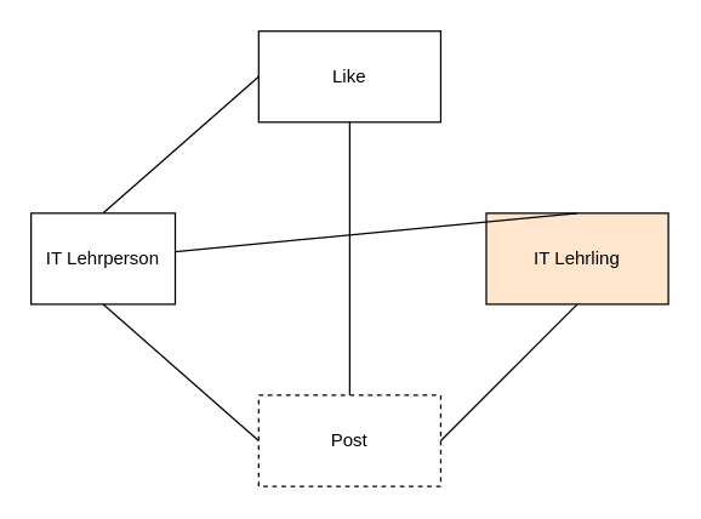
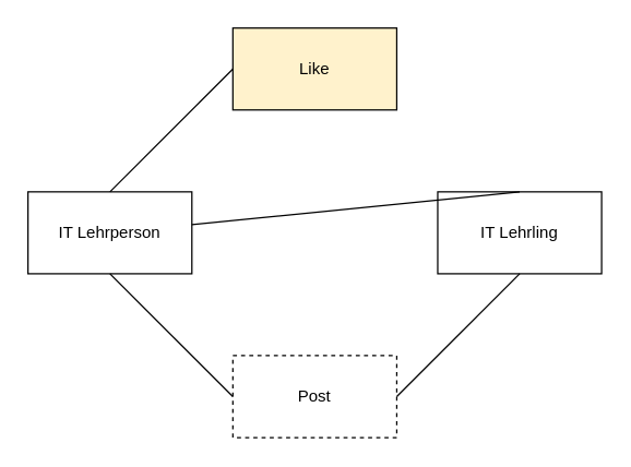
- <mxCell id="5" value="Like" style="whiteSpace=wrap;html=1;" vertex="1" parent="1"><mxGeometry x="170" y="20" width="120" height="60" as="geometry" /></mxCell>
+ <mxCell id="5" value="Like" style="whiteSpace=wrap;html=1;fillColor=#fff2cc;" vertex="1" parent="1"><mxGeometry x="170" y="20" width="120" height="60" as="geometry" /></mxCell>
- <mxCell id="2" value="IT Lehrperson" style="whiteSpace=wrap;html=1;" vertex="1" parent="1"><mxGeometry x="20" y="140" width="95" height="60" as="geometry" /></mxCell>
+ <mxCell id="2" value="IT Lehrperson" style="whiteSpace=wrap;html=1;" vertex="1" parent="1"><mxGeometry x="20" y="140" width="120" height="60" as="geometry" /></mxCell>
- <mxCell id="3" value="IT Lehrling" style="whiteSpace=wrap;html=1;fillColor=#ffe6cc;" vertex="1" parent="1"><mxGeometry x="320" y="140" width="120" height="60" as="geometry" /></mxCell>
+ <mxCell id="3" value="IT Lehrling" style="whiteSpace=wrap;html=1;" vertex="1" parent="1"><mxGeometry x="320" y="140" width="120" height="60" as="geometry" /></mxCell>
- <mxCell id="7" value="" style="endArrow=none;html=1;rounded=0;entryX=0.5;entryY=1;entryDx=0;entryDy=0;exitX=0.5;exitY=0;exitDx=0;exitDy=0;" edge="1" parent="1" source="6" target="5"><mxGeometry width="50" height="50" relative="1" as="geometry"><mxPoint x="200" y="190" as="sourcePoint" /><mxPoint x="250" y="140" as="targetPoint" /></mxGeometry></mxCell>
